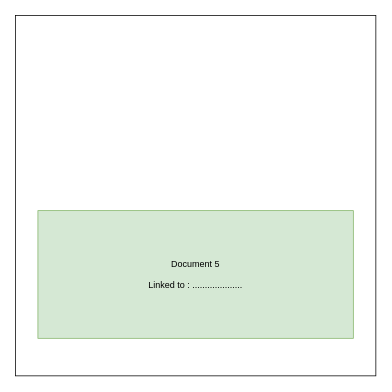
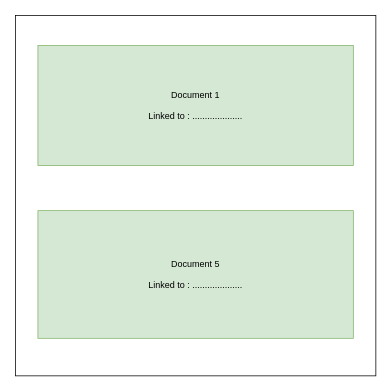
+ <mxCell id="3" value="Document 1&lt;div&gt;&lt;br&gt;&lt;/div&gt;&lt;div&gt;Linked to : ....................&lt;/div&gt;" style="rounded=0;whiteSpace=wrap;html=1;fillColor=#d5e8d4;strokeColor=#82b366;" vertex="1" parent="1"><mxGeometry x="50" y="60" width="420" height="160" as="geometry" /></mxCell>
